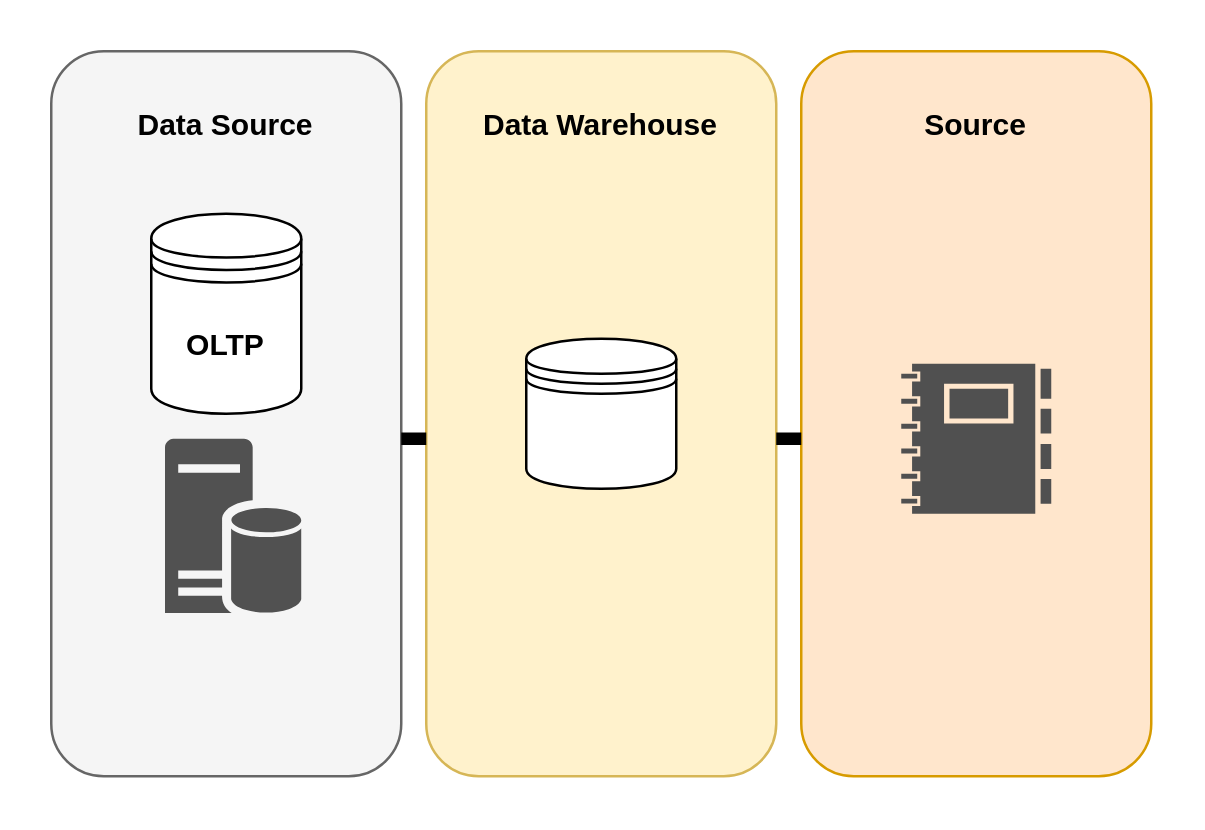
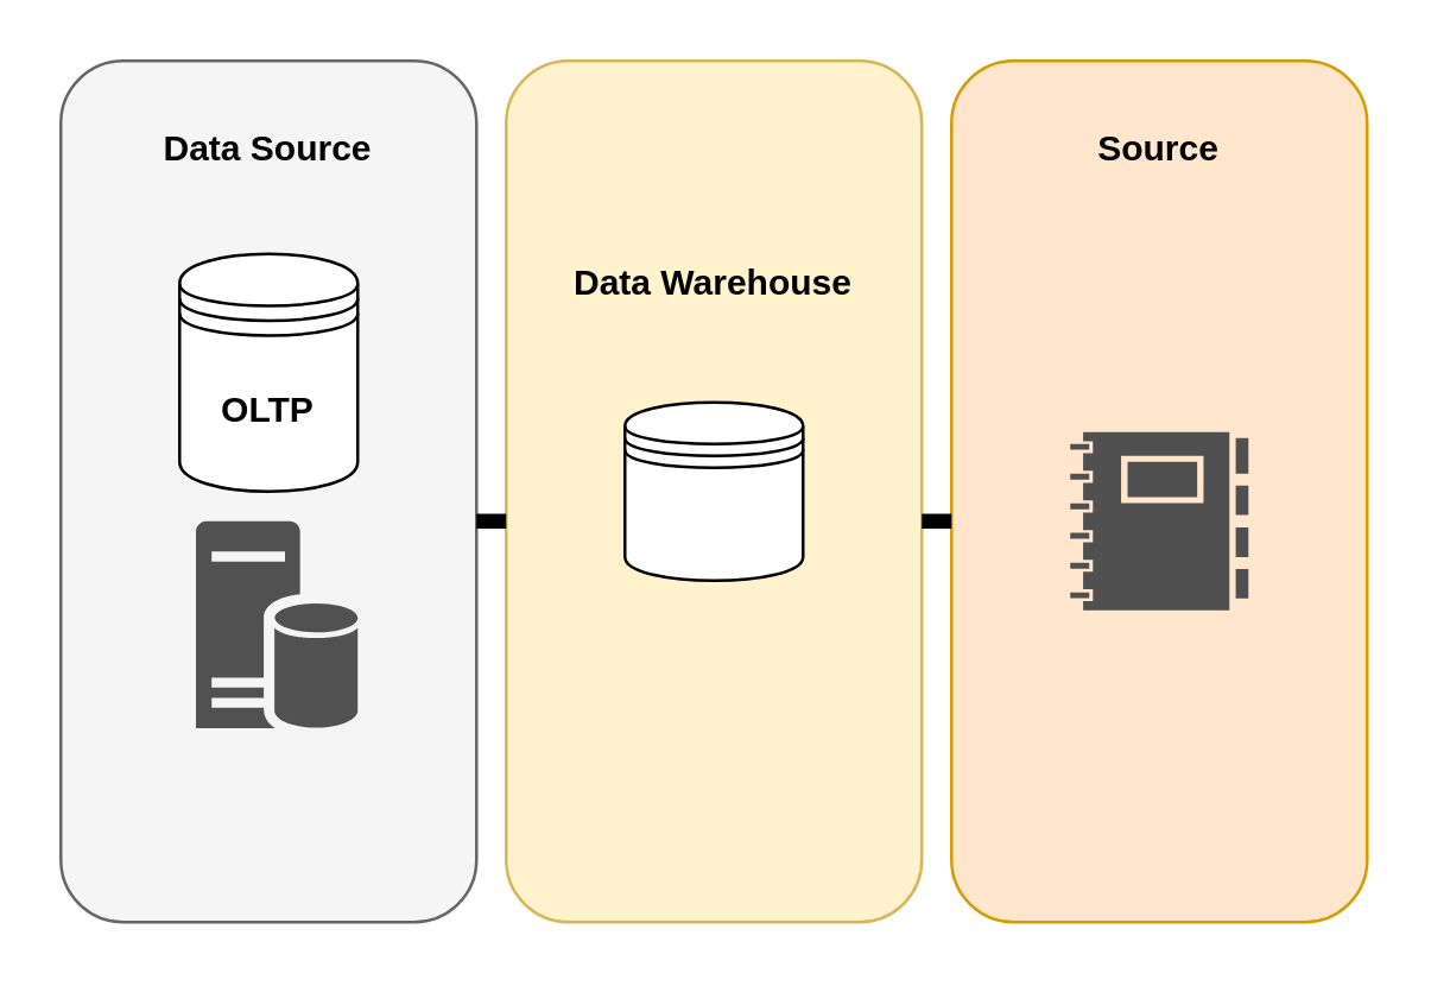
- <mxCell id="10" value="&lt;b&gt;Data Warehouse&lt;/b&gt;" style="text;html=1;strokeColor=none;fillColor=none;align=center;verticalAlign=middle;whiteSpace=wrap;rounded=0;" vertex="1" parent="1"><mxGeometry x="185" y="35" width="110" height="30" as="geometry" /></mxCell>
+ <mxCell id="10" value="&lt;b&gt;Data Warehouse&lt;/b&gt;" style="text;html=1;strokeColor=none;fillColor=none;align=center;verticalAlign=middle;whiteSpace=wrap;rounded=0;" vertex="1" parent="1"><mxGeometry x="185" y="80" width="110" height="30" as="geometry" /></mxCell>
